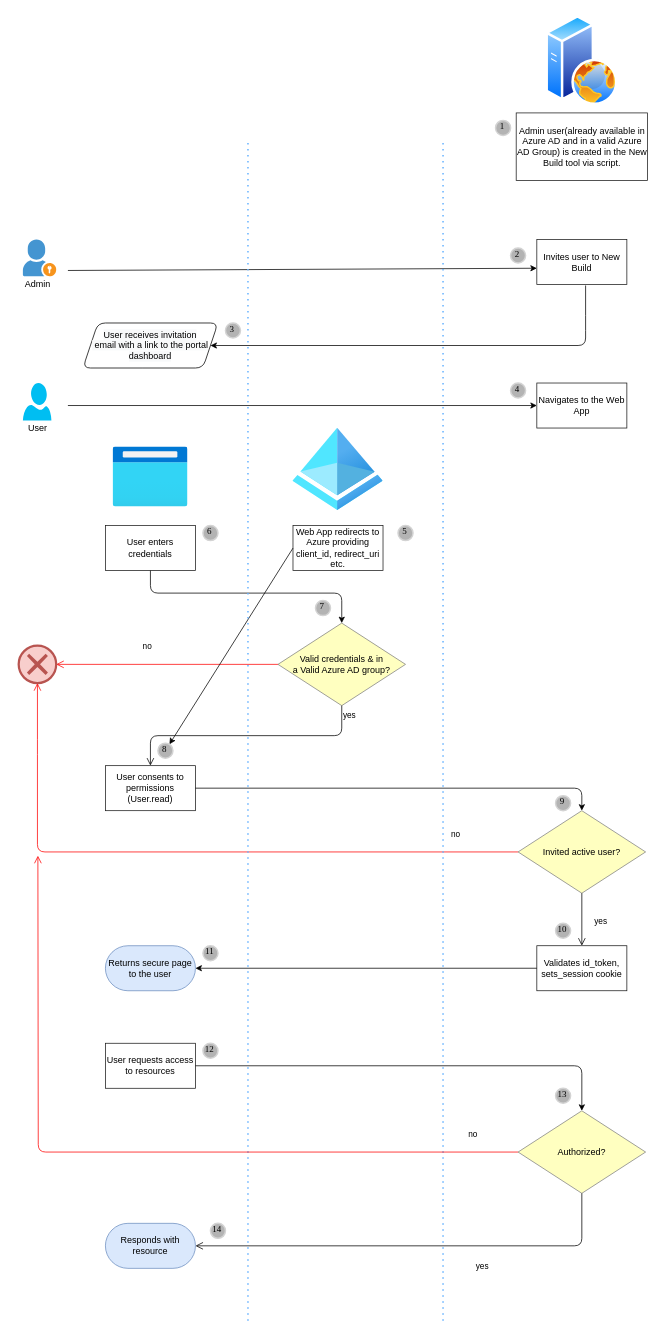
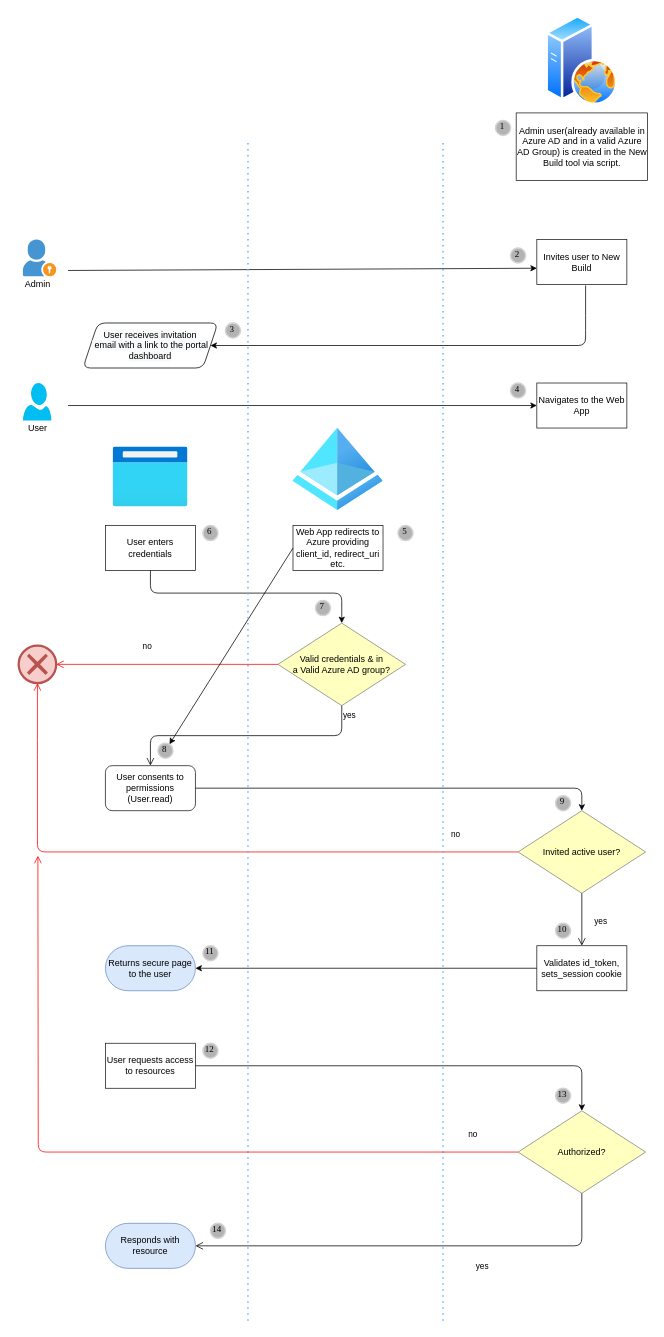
- <mxCell id="10" value="User consents to permissions&lt;br&gt;(User.read)" style="rounded=0;whiteSpace=wrap;html=1;strokeColor=#1A1A1A;" parent="1" vertex="1"><mxGeometry x="140" y="1020" width="120" height="60" as="geometry" /></mxCell>
+ <mxCell id="10" value="User consents to permissions&lt;br&gt;(User.read)" style="whiteSpace=wrap;html=1;strokeColor=#1A1A1A;rounded=1;" parent="1" vertex="1"><mxGeometry x="140" y="1020" width="120" height="60" as="geometry" /></mxCell>
